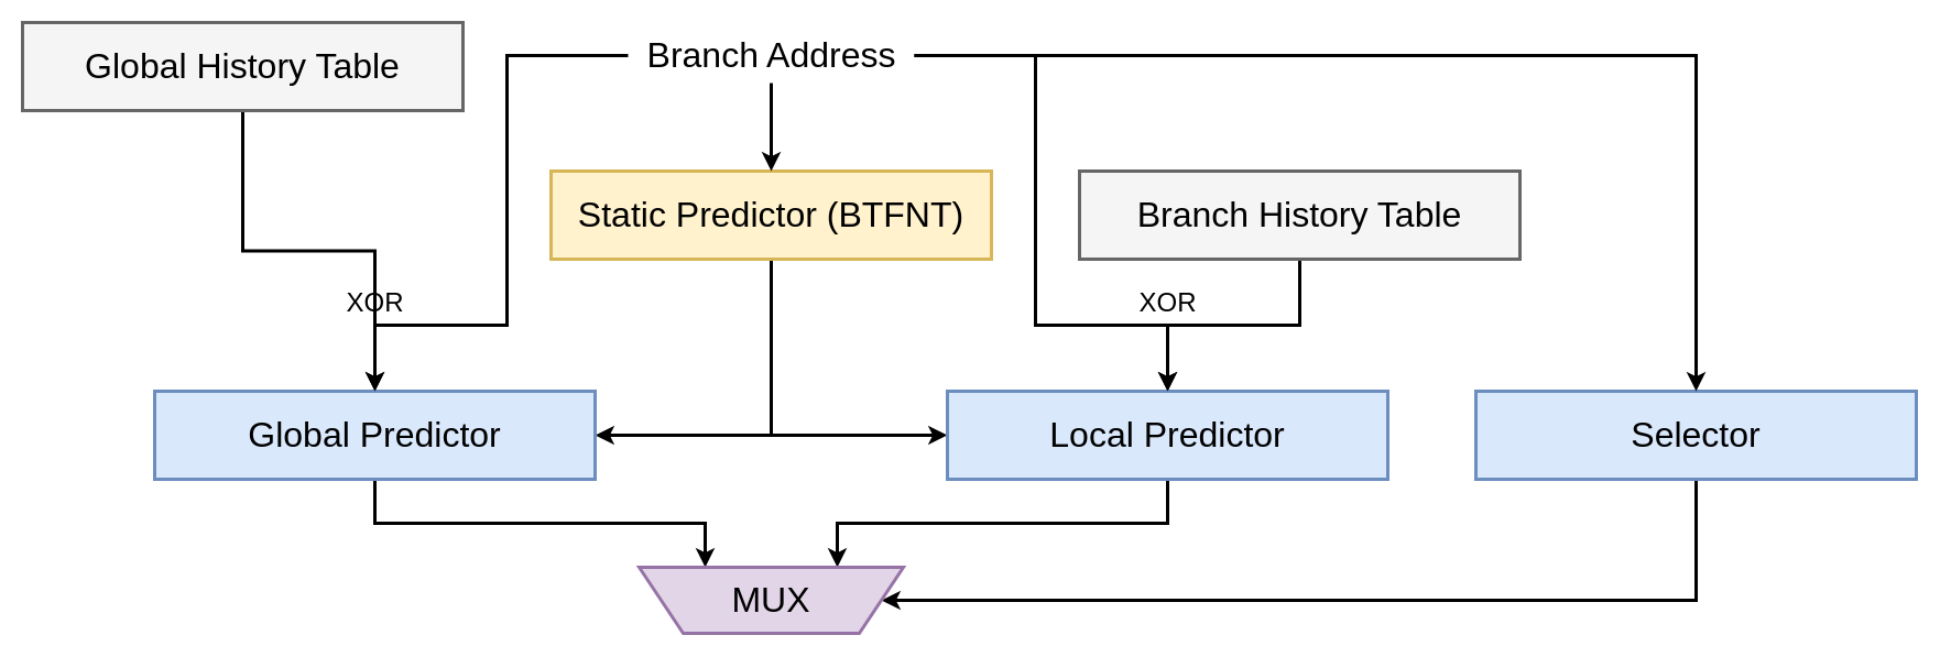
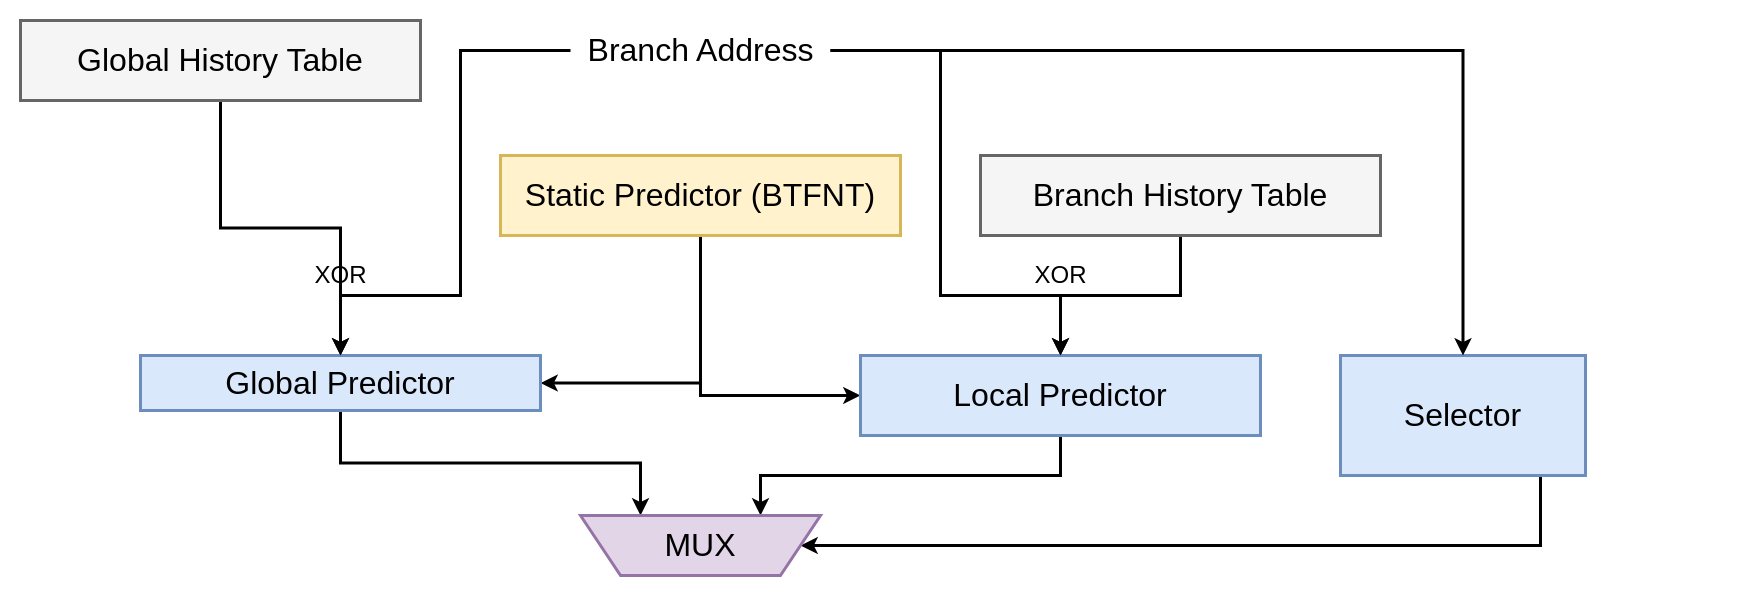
- <mxCell id="15" value="" style="edgeStyle=orthogonalEdgeStyle;rounded=0;orthogonalLoop=1;jettySize=auto;html=1;endSize=8;strokeColor=#000000;strokeWidth=3;fontColor=#FFFFCC;" parent="1" source="19" target="6" edge="1"><mxGeometry relative="1" as="geometry" /></mxCell>
- <mxCell id="8" value="&lt;font style=&quot;font-size: 32px&quot; color=&quot;#000000&quot;&gt;Global Predictor&lt;/font&gt;" style="rounded=0;whiteSpace=wrap;html=1;fillColor=#dae8fc;strokeColor=#6c8ebf;strokeWidth=3;" parent="1" vertex="1"><mxGeometry x="140" y="355" width="400" height="80" as="geometry" /></mxCell>
+ <mxCell id="8" value="&lt;font style=&quot;font-size: 32px&quot; color=&quot;#000000&quot;&gt;Global Predictor&lt;/font&gt;" style="rounded=0;whiteSpace=wrap;html=1;fillColor=#dae8fc;strokeColor=#6c8ebf;strokeWidth=3;" parent="1" vertex="1"><mxGeometry x="140" y="355" width="400" height="55" as="geometry" /></mxCell>
- <mxCell id="14" value="&lt;font style=&quot;font-size: 32px&quot; color=&quot;#000000&quot;&gt;Selector&lt;/font&gt;" style="rounded=0;whiteSpace=wrap;html=1;fillColor=#dae8fc;strokeColor=#6c8ebf;strokeWidth=3;" parent="1" vertex="1"><mxGeometry x="1340" y="355" width="400" height="80" as="geometry" /></mxCell>
+ <mxCell id="14" value="&lt;font style=&quot;font-size: 32px&quot; color=&quot;#000000&quot;&gt;Selector&lt;/font&gt;" style="rounded=0;whiteSpace=wrap;html=1;fillColor=#dae8fc;strokeColor=#6c8ebf;strokeWidth=3;" parent="1" vertex="1"><mxGeometry x="1340" y="355" width="245" height="120" as="geometry" /></mxCell>
